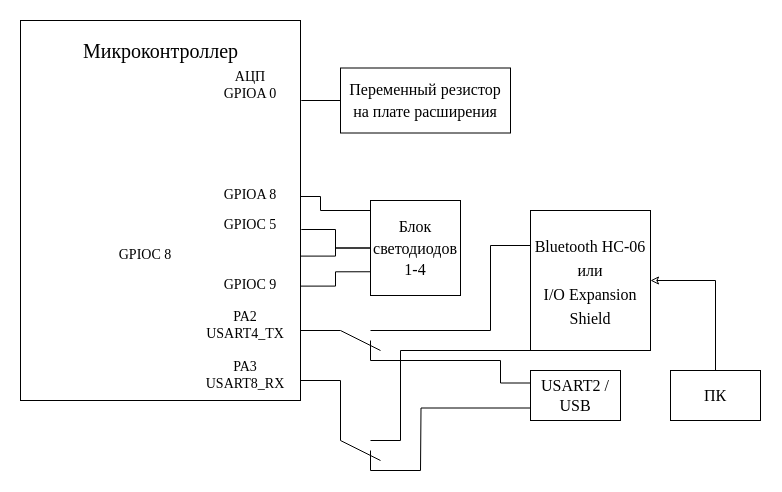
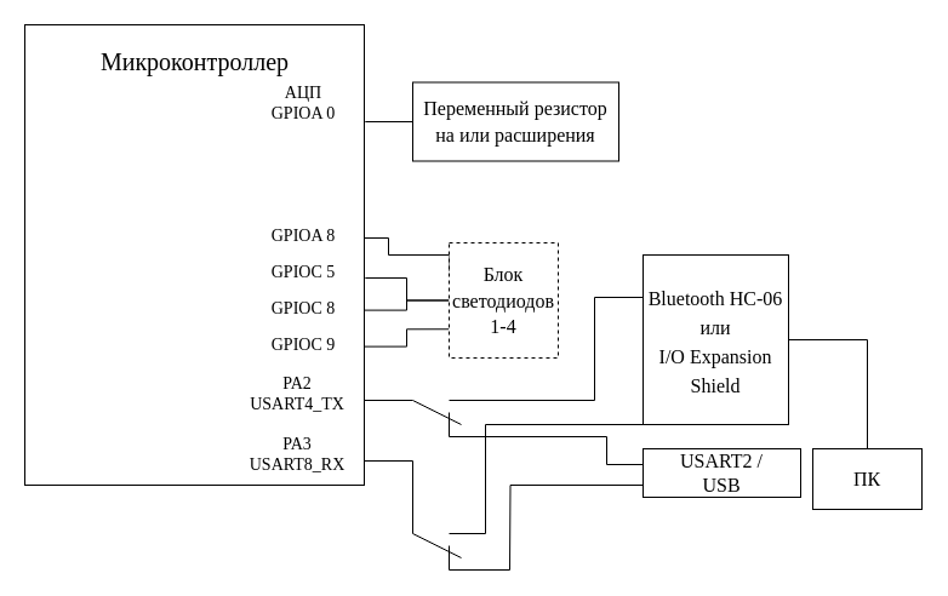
- <mxCell id="12" value="&lt;font style=&quot;font-size: 16px&quot;&gt;Переменный резистор на плате расширения&lt;/font&gt;" style="rounded=0;whiteSpace=wrap;html=1;fontFamily=Times New Roman;fontSize=18;" parent="1" vertex="1"><mxGeometry x="340" y="67.5" width="170" height="65" as="geometry" /></mxCell>
+ <mxCell id="12" value="&lt;font style=&quot;font-size: 16px&quot;&gt;Переменный резистор на или расширения&lt;/font&gt;" style="rounded=0;whiteSpace=wrap;html=1;fontFamily=Times New Roman;fontSize=18;" parent="1" vertex="1"><mxGeometry x="340" y="67.5" width="170" height="65" as="geometry" /></mxCell>
- <mxCell id="17" value="&lt;font style=&quot;font-size: 16px&quot;&gt;Блок светодиодов 1-4&lt;/font&gt;" style="rounded=0;whiteSpace=wrap;html=1;fontFamily=Times New Roman;fontSize=18;" parent="1" vertex="1"><mxGeometry x="370" y="200" width="90" height="95" as="geometry" /></mxCell>
+ <mxCell id="17" value="&lt;font style=&quot;font-size: 16px&quot;&gt;Блок светодиодов 1-4&lt;/font&gt;" style="rounded=0;whiteSpace=wrap;html=1;fontFamily=Times New Roman;fontSize=18;dashed=1;" parent="1" vertex="1"><mxGeometry x="370" y="200" width="90" height="95" as="geometry" /></mxCell>
- <mxCell id="20" value="GPIOC 8" style="text;html=1;strokeColor=none;fillColor=none;align=center;verticalAlign=middle;whiteSpace=wrap;rounded=0;fontFamily=Times New Roman;fontSize=14;" parent="1" vertex="1"><mxGeometry x="110" y="240" width="70" height="30" as="geometry" /></mxCell>
+ <mxCell id="20" value="GPIOC 8" style="text;html=1;strokeColor=none;fillColor=none;align=center;verticalAlign=middle;whiteSpace=wrap;rounded=0;fontFamily=Times New Roman;fontSize=14;" parent="1" vertex="1"><mxGeometry x="215" y="240" width="70" height="30" as="geometry" /></mxCell>
- <mxCell id="6" style="edgeStyle=orthogonalEdgeStyle;rounded=0;orthogonalLoop=1;jettySize=auto;html=1;exitX=0.5;exitY=0;exitDx=0;exitDy=0;entryX=1;entryY=0.5;entryDx=0;entryDy=0;endArrow=classic;endFill=0;" parent="1" source="7" target="24" edge="1"><mxGeometry relative="1" as="geometry" /></mxCell>
+ <mxCell id="6" style="edgeStyle=orthogonalEdgeStyle;rounded=0;orthogonalLoop=1;jettySize=auto;html=1;exitX=0.5;exitY=0;exitDx=0;exitDy=0;entryX=1;entryY=0.5;entryDx=0;entryDy=0;endArrow=none;endFill=0;" parent="1" source="7" target="24" edge="1"><mxGeometry relative="1" as="geometry" /></mxCell>
- <mxCell id="5" value="&lt;font style=&quot;font-size: 16px&quot;&gt;USART2 /&lt;br&gt;USB&lt;/font&gt;" style="rounded=0;whiteSpace=wrap;html=1;fontFamily=Times New Roman;fontSize=14;" parent="1" vertex="1"><mxGeometry x="530" y="370" width="90" height="50" as="geometry" /></mxCell>
+ <mxCell id="5" value="&lt;font style=&quot;font-size: 16px&quot;&gt;USART2 /&lt;br&gt;USB&lt;/font&gt;" style="rounded=0;whiteSpace=wrap;html=1;fontFamily=Times New Roman;fontSize=14;" parent="1" vertex="1"><mxGeometry x="530" y="370" width="130" height="40" as="geometry" /></mxCell>
